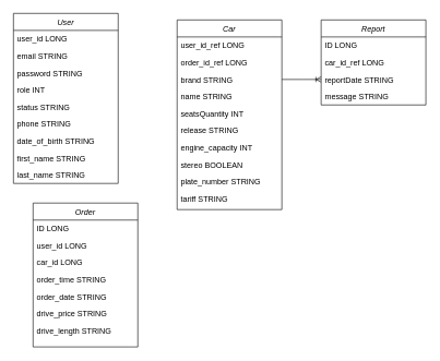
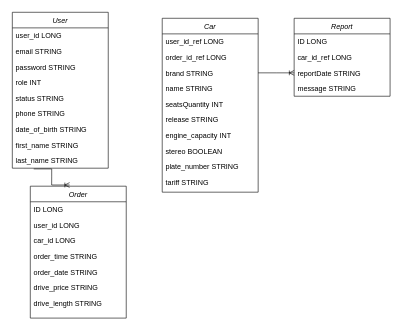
+ <mxCell id="37" value="" style="edgeStyle=entityRelationEdgeStyle;fontSize=12;html=1;endArrow=ERoneToMany;rounded=0;entryX=0.41;entryY=-0.009;entryDx=0;entryDy=0;entryPerimeter=0;exitX=0.223;exitY=1.046;exitDx=0;exitDy=0;exitPerimeter=0;" edge="1" parent="1" source="11" target="23"><mxGeometry width="100" height="100" relative="1" as="geometry"><mxPoint x="70" y="310" as="sourcePoint" /><mxPoint x="160" y="310" as="targetPoint" /></mxGeometry></mxCell>
